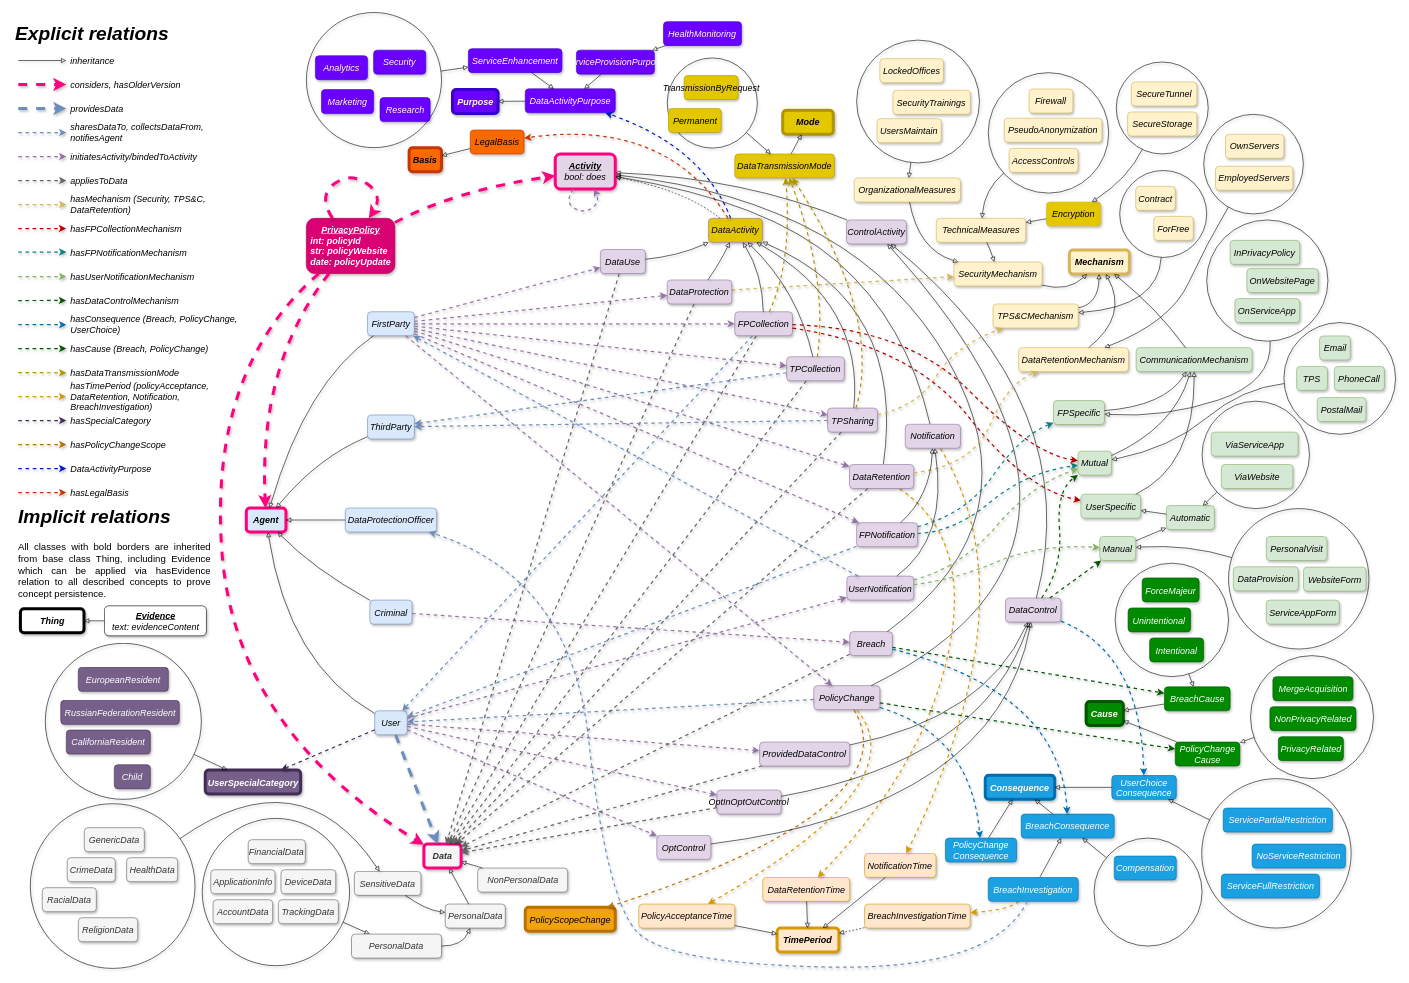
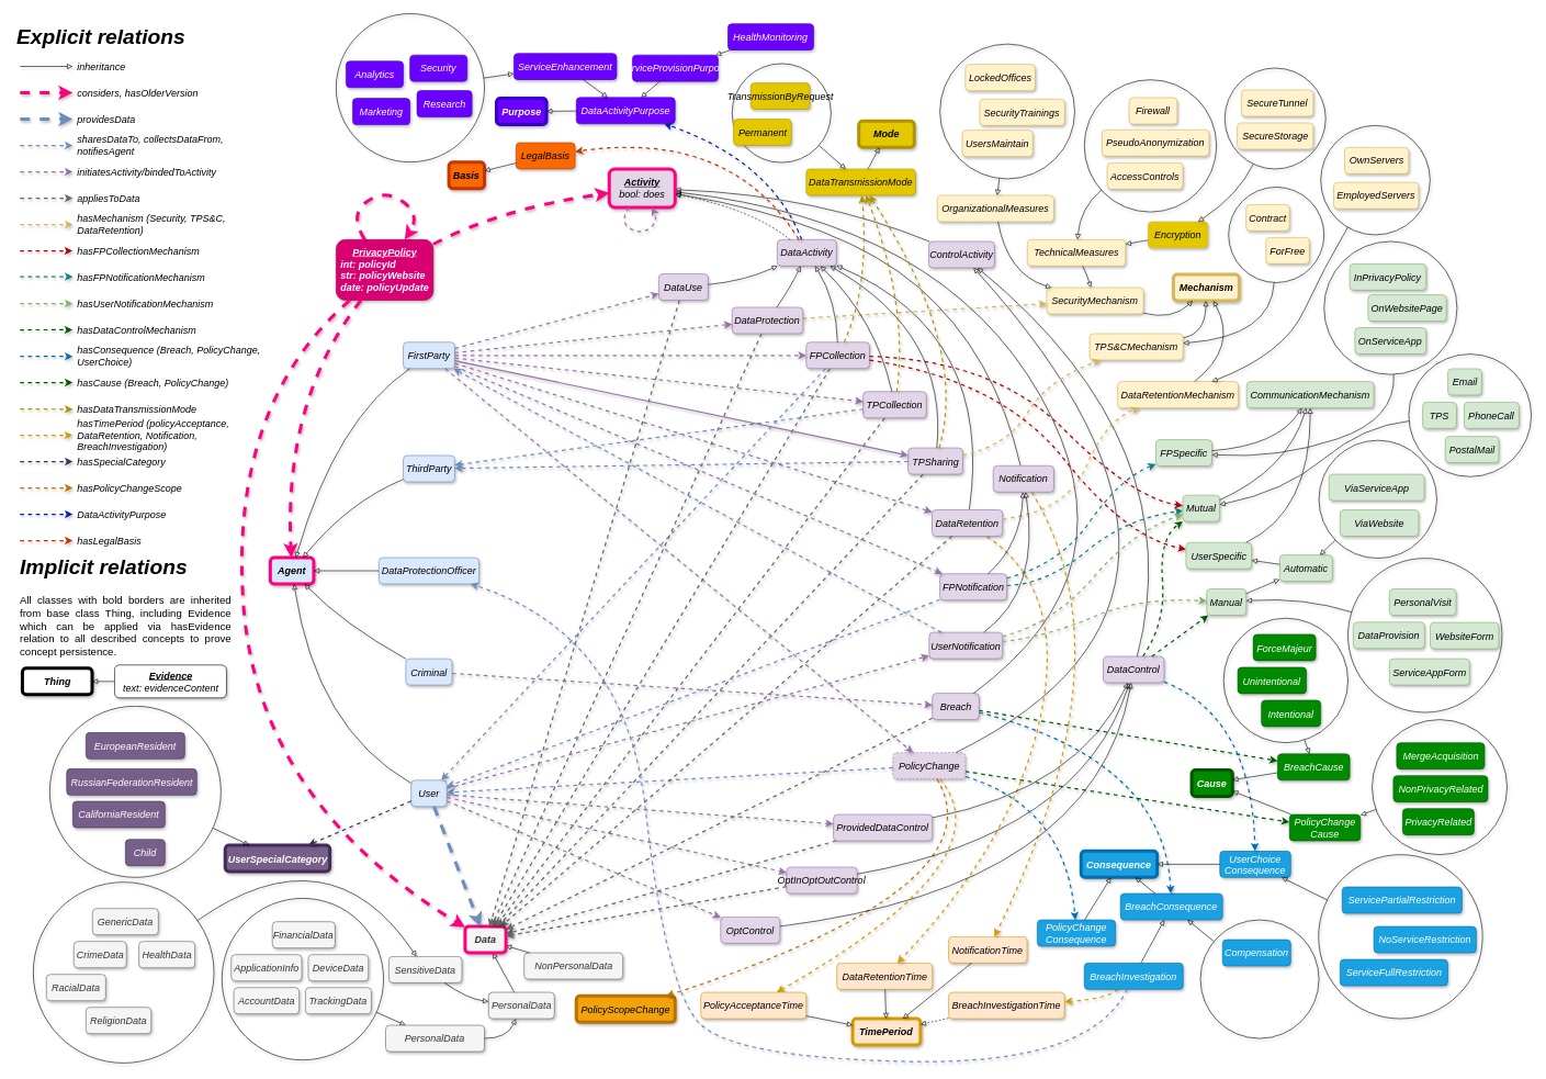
- <mxCell id="212" value="Research" style="rounded=1;whiteSpace=wrap;html=1;fillColor=#6a00ff;strokeColor=#3700CC;fontSize=15;fontStyle=2;fontColor=#ffffff;shadow=1;fontFamily=Helvetica;" parent="1" vertex="1"><mxGeometry x="632.77" y="161.99" width="83.5" height="40" as="geometry" /></mxCell>
+ <mxCell id="212" value="Research" style="rounded=1;whiteSpace=wrap;html=1;fillColor=#6a00ff;strokeColor=#3700CC;fontSize=15;fontStyle=2;fontColor=#ffffff;shadow=1;fontFamily=Helvetica;" parent="1" vertex="1"><mxGeometry x="632.77" y="136.99" width="83.5" height="40" as="geometry" /></mxCell>
- <mxCell id="87" value="DataActivity" style="rounded=1;whiteSpace=wrap;html=1;fillColor=#e3c800;strokeColor=#9673a6;fontSize=15;fontStyle=2;shadow=1;fontFamily=Helvetica;" parent="1" vertex="1"><mxGeometry x="1180" y="363.25" width="90" height="40" as="geometry" /></mxCell>
+ <mxCell id="87" value="DataActivity" style="rounded=1;whiteSpace=wrap;html=1;fillColor=#e1d5e7;strokeColor=#9673a6;fontSize=15;fontStyle=2;shadow=1;fontFamily=Helvetica;" parent="1" vertex="1"><mxGeometry x="1180" y="363.25" width="90" height="40" as="geometry" /></mxCell>
- <mxCell id="246" value="" style="endArrow=block;html=1;endFill=0;fontSize=15;fontStyle=2;curved=1;shadow=1;fontFamily=Helvetica;" parent="1" source="243" target="21" edge="1"><mxGeometry width="50" height="50" relative="1" as="geometry"><mxPoint x="2159" y="746" as="sourcePoint" /><mxPoint x="1802" y="567" as="targetPoint" /><Array as="points"><mxPoint x="1930" y="516" /></Array></mxGeometry></mxCell>
- <mxCell id="229" value="" style="endArrow=classic;html=1;dashed=1;fontSize=15;fontStyle=2;fillColor=#e1d5e7;strokeColor=#9673a6;shadow=1;strokeWidth=2;fontFamily=Helvetica;" parent="1" source="120" target="91" edge="1"><mxGeometry width="50" height="50" relative="1" as="geometry"><mxPoint x="700" y="539" as="sourcePoint" /><mxPoint x="1010" y="455" as="targetPoint" /></mxGeometry></mxCell>
+ <mxCell id="229" value="" style="endArrow=classic;html=1;dashed=0;fontSize=15;fontStyle=2;fillColor=#e1d5e7;strokeColor=#9673a6;shadow=1;strokeWidth=2;fontFamily=Helvetica;" parent="1" source="120" target="91" edge="1"><mxGeometry width="50" height="50" relative="1" as="geometry"><mxPoint x="700" y="539" as="sourcePoint" /><mxPoint x="1010" y="455" as="targetPoint" /></mxGeometry></mxCell>
- <mxCell id="23" value="PolicyChange" style="rounded=1;whiteSpace=wrap;html=1;fillColor=#e1d5e7;strokeColor=#9673a6;fontSize=15;fontStyle=2;shadow=1;fontFamily=Helvetica;" parent="1" vertex="1"><mxGeometry x="1355.58" y="1142" width="110.19" height="40" as="geometry" /></mxCell>
+ <mxCell id="23" value="PolicyChange" style="rounded=1;whiteSpace=wrap;html=1;fillColor=#e1d5e7;strokeColor=#9673a6;fontSize=15;fontStyle=2;shadow=1;fontFamily=Helvetica;dashed=1;" parent="1" vertex="1"><mxGeometry x="1355.58" y="1142" width="110.19" height="40" as="geometry" /></mxCell>
